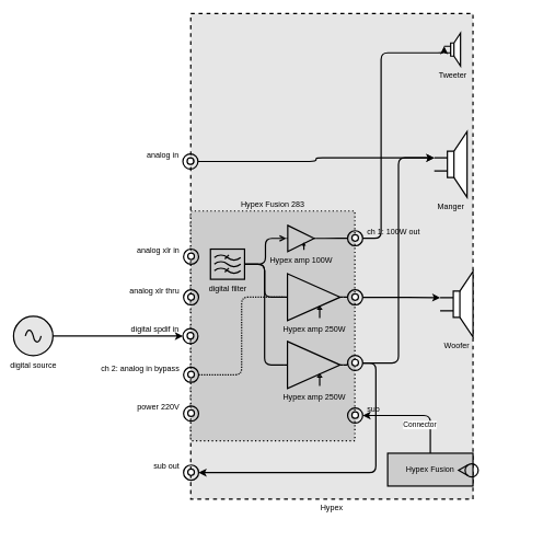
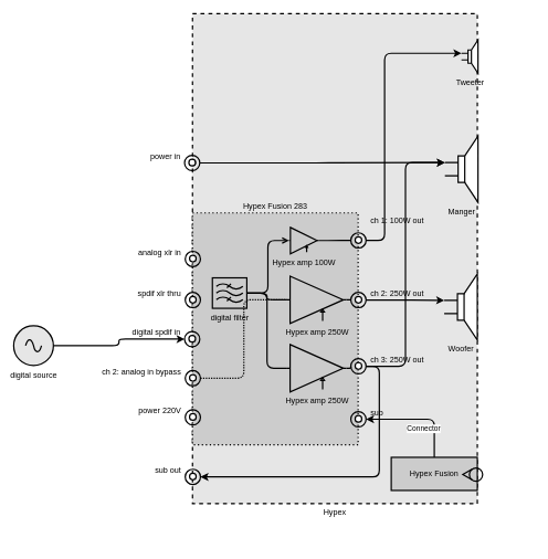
- <mxCell id="3" value="Tweeter" style="pointerEvents=1;verticalLabelPosition=bottom;shadow=0;dashed=0;align=center;html=1;verticalAlign=top;shape=mxgraph.electrical.electro-mechanical.loudspeaker;strokeWidth=2;" parent="1" vertex="1"><mxGeometry x="676" y="50" width="25" height="50" as="geometry" /></mxCell>
+ <mxCell id="3" value="Tweeter" style="pointerEvents=1;verticalLabelPosition=bottom;shadow=0;dashed=0;align=center;html=1;verticalAlign=top;shape=mxgraph.electrical.electro-mechanical.loudspeaker;strokeWidth=2;" parent="1" vertex="1"><mxGeometry x="696" y="60" width="25" height="50" as="geometry" /></mxCell>
- <mxCell id="63" value="analog in" style="text;html=1;resizable=0;autosize=1;align=right;verticalAlign=middle;points=[];fillColor=none;strokeColor=none;rounded=0;labelBackgroundColor=none;" parent="60" vertex="1"><mxGeometry width="60" height="20" as="geometry" /></mxCell>
+ <mxCell id="63" value="power in" style="text;html=1;resizable=0;autosize=1;align=right;verticalAlign=middle;points=[];fillColor=none;strokeColor=none;rounded=0;labelBackgroundColor=none;" parent="60" vertex="1"><mxGeometry width="60" height="20" as="geometry" /></mxCell>
- <mxCell id="4" value="Manger" style="pointerEvents=1;verticalLabelPosition=bottom;shadow=0;dashed=0;align=center;html=1;verticalAlign=top;shape=mxgraph.electrical.electro-mechanical.loudspeaker;strokeWidth=2;" parent="1" vertex="1"><mxGeometry x="661" y="200" width="50" height="100" as="geometry" /></mxCell>
+ <mxCell id="4" value="Manger" style="pointerEvents=1;verticalLabelPosition=bottom;shadow=0;dashed=0;align=center;html=1;verticalAlign=top;shape=mxgraph.electrical.electro-mechanical.loudspeaker;strokeWidth=2;" parent="1" vertex="1"><mxGeometry x="671" y="205" width="50" height="100" as="geometry" /></mxCell>
- <mxCell id="36" value="ch 1: 100W out" style="text;html=1;resizable=0;autosize=1;align=left;verticalAlign=middle;points=[];fillColor=none;strokeColor=none;rounded=0;labelBackgroundColor=none;" parent="33" vertex="1"><mxGeometry x="57" y="22" width="100" height="20" as="geometry" /></mxCell>
+ <mxCell id="36" value="ch 1: 100W out" style="text;html=1;resizable=0;autosize=1;align=left;verticalAlign=middle;points=[];fillColor=none;strokeColor=none;rounded=0;labelBackgroundColor=none;" parent="33" vertex="1"><mxGeometry x="57" y="2" width="100" height="20" as="geometry" /></mxCell>
- <mxCell id="20" value="digital filter" style="verticalLabelPosition=bottom;shadow=0;dashed=0;align=center;html=1;verticalAlign=top;shape=mxgraph.electrical.abstract.filter;rounded=0;labelBackgroundColor=none;strokeWidth=2;fillColor=none;" parent="9" vertex="1"><mxGeometry x="30" y="58" width="52" height="46" as="geometry" /></mxCell>
+ <mxCell id="20" value="digital filter" style="verticalLabelPosition=bottom;shadow=0;dashed=0;align=center;html=1;verticalAlign=top;shape=mxgraph.electrical.abstract.filter;rounded=0;labelBackgroundColor=none;strokeWidth=2;fillColor=none;" parent="9" vertex="1"><mxGeometry x="30" y="98" width="52" height="46" as="geometry" /></mxCell>
- <mxCell id="32" value="analog xlr thru" style="text;html=1;resizable=0;autosize=1;align=right;verticalAlign=middle;points=[];fillColor=none;strokeColor=none;rounded=0;labelBackgroundColor=none;" parent="29" vertex="1"><mxGeometry x="-30" width="90" height="20" as="geometry" /></mxCell>
+ <mxCell id="32" value="spdif xlr thru" style="text;html=1;resizable=0;autosize=1;align=right;verticalAlign=middle;points=[];fillColor=none;strokeColor=none;rounded=0;labelBackgroundColor=none;" parent="29" vertex="1"><mxGeometry x="-30" width="90" height="20" as="geometry" /></mxCell>
+ <mxCell id="40" value="ch 2: 250W out" style="text;html=1;resizable=0;autosize=1;align=left;verticalAlign=middle;points=[];fillColor=none;strokeColor=none;rounded=0;labelBackgroundColor=none;" parent="37" vertex="1"><mxGeometry x="57" y="22" width="100" height="20" as="geometry" /></mxCell>
- <mxCell id="74" value="digital source" style="pointerEvents=1;verticalLabelPosition=bottom;shadow=0;dashed=0;align=center;html=1;verticalAlign=top;shape=mxgraph.electrical.signal_sources.source;aspect=fixed;points=[[0.5,0,0],[1,0.5,0],[0.5,1,0],[0,0.5,0]];elSignalType=ac;rounded=0;dashPattern=1 2;labelBackgroundColor=none;strokeWidth=2;fillColor=#E6E6E6;" parent="1" vertex="1"><mxGeometry x="20" y="481.5" width="60" height="60" as="geometry" /></mxCell>
+ <mxCell id="74" value="digital source" style="pointerEvents=1;verticalLabelPosition=bottom;shadow=0;dashed=0;align=center;html=1;verticalAlign=top;shape=mxgraph.electrical.signal_sources.source;aspect=fixed;points=[[0.5,0,0],[1,0.5,0],[0.5,1,0],[0,0.5,0]];elSignalType=ac;rounded=0;dashPattern=1 2;labelBackgroundColor=none;strokeWidth=2;fillColor=#E6E6E6;" parent="1" vertex="1"><mxGeometry x="20" y="491.5" width="60" height="60" as="geometry" /></mxCell>
+ <mxCell id="44" value="ch 3: 250W out" style="text;html=1;resizable=0;autosize=1;align=left;verticalAlign=middle;points=[];fillColor=none;strokeColor=none;rounded=0;labelBackgroundColor=none;" parent="41" vertex="1"><mxGeometry x="57" y="22" width="100" height="20" as="geometry" /></mxCell>
